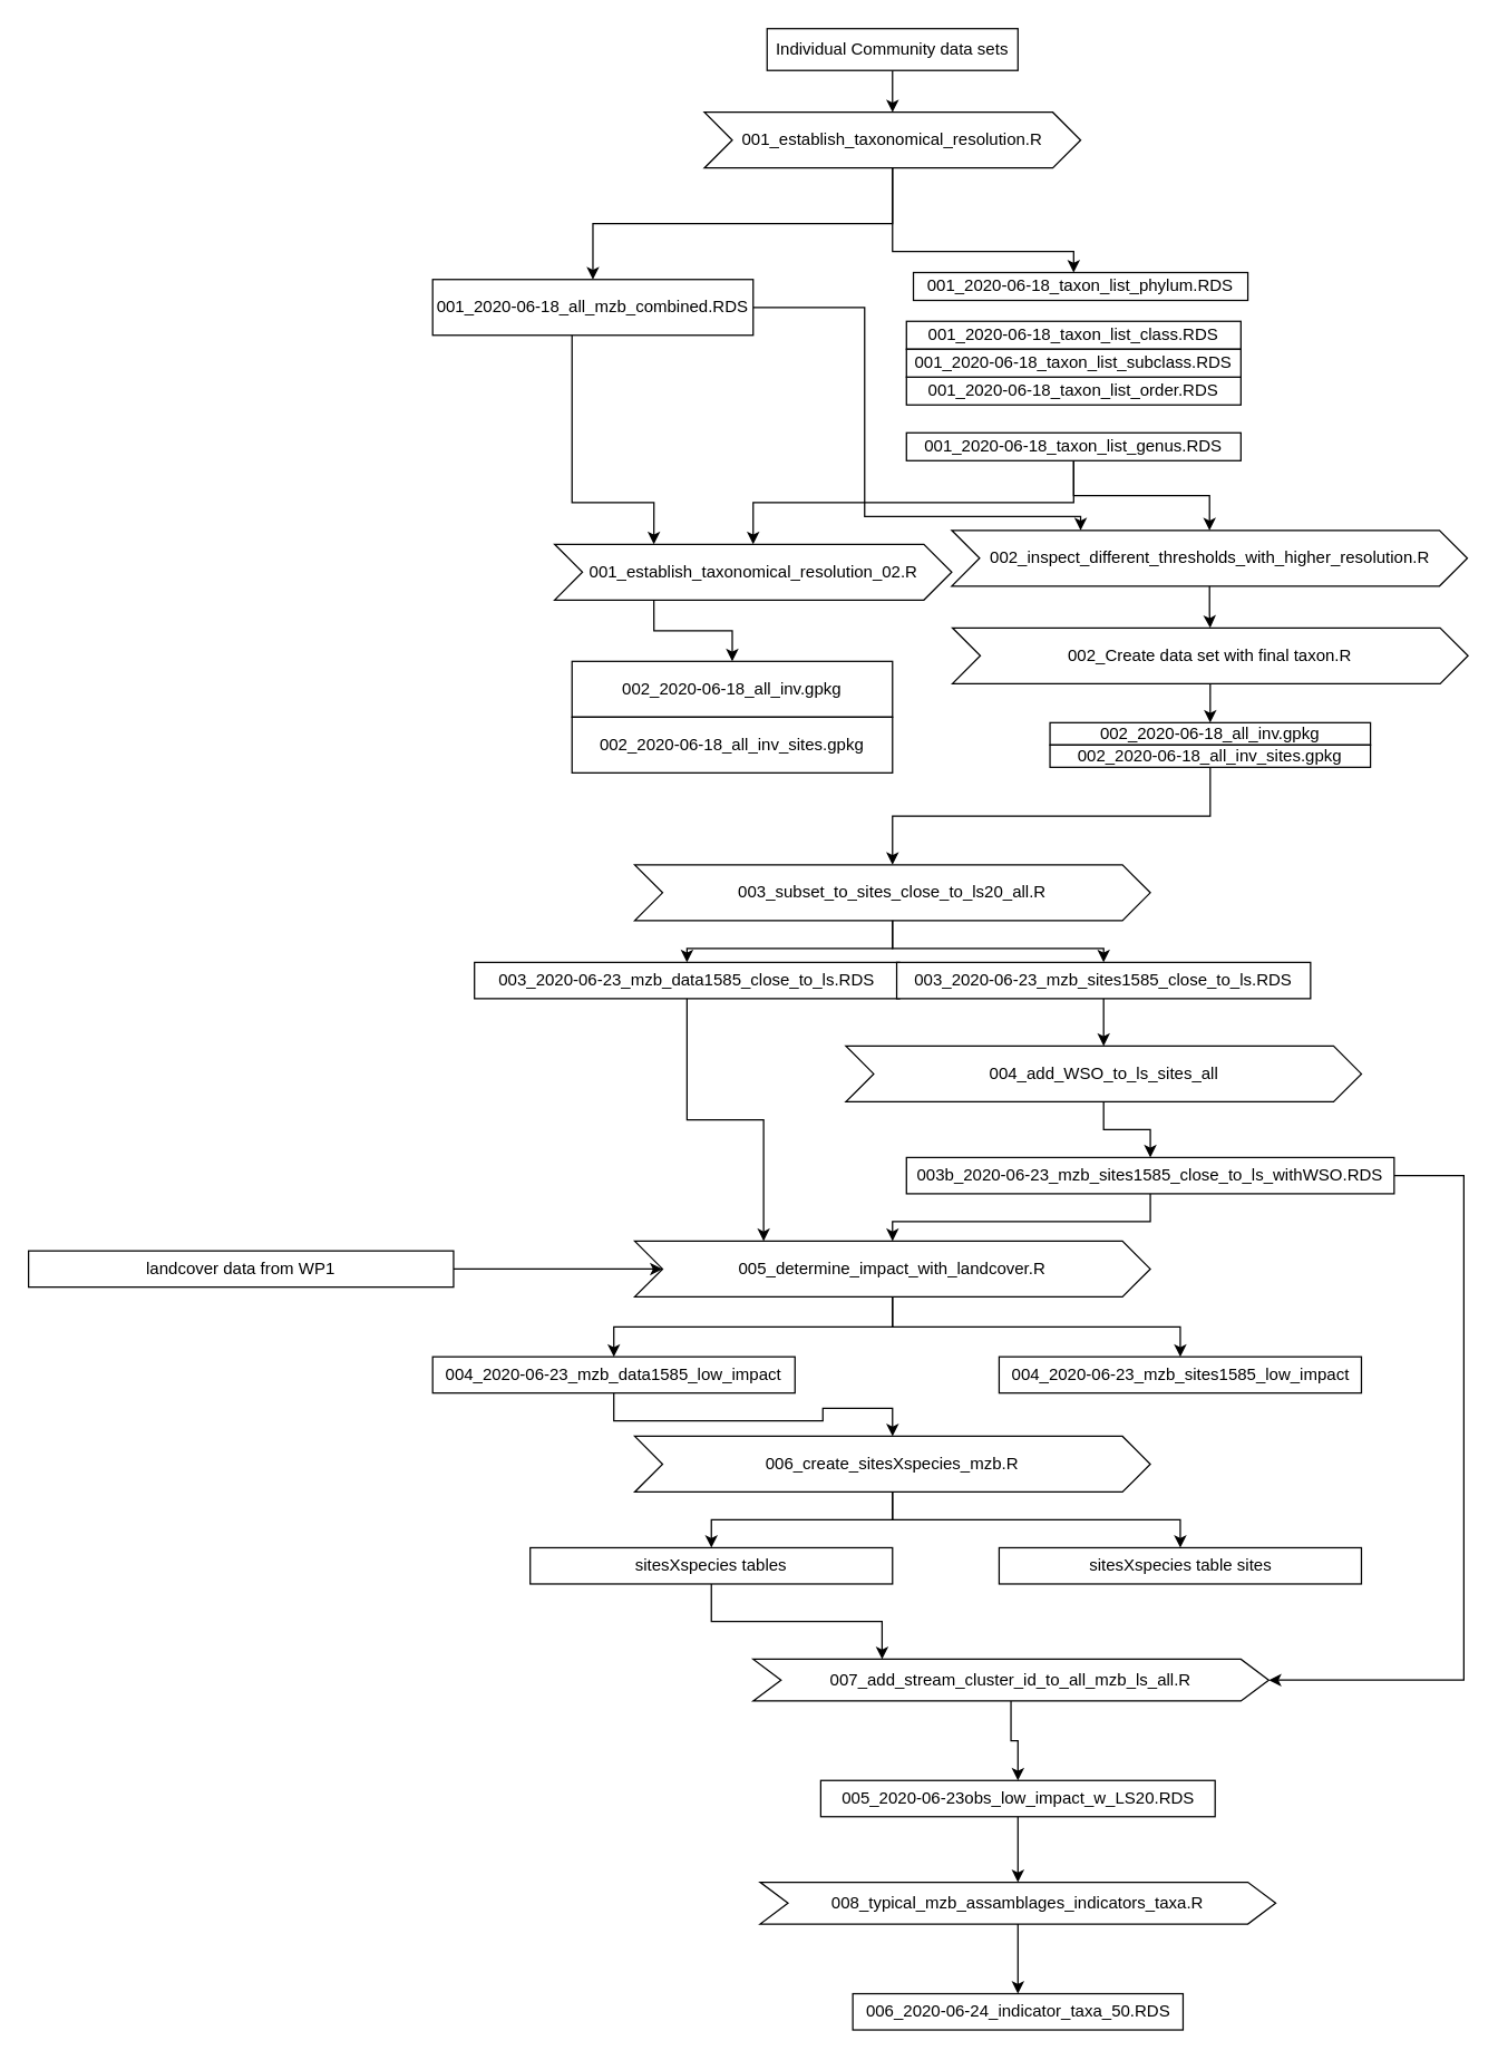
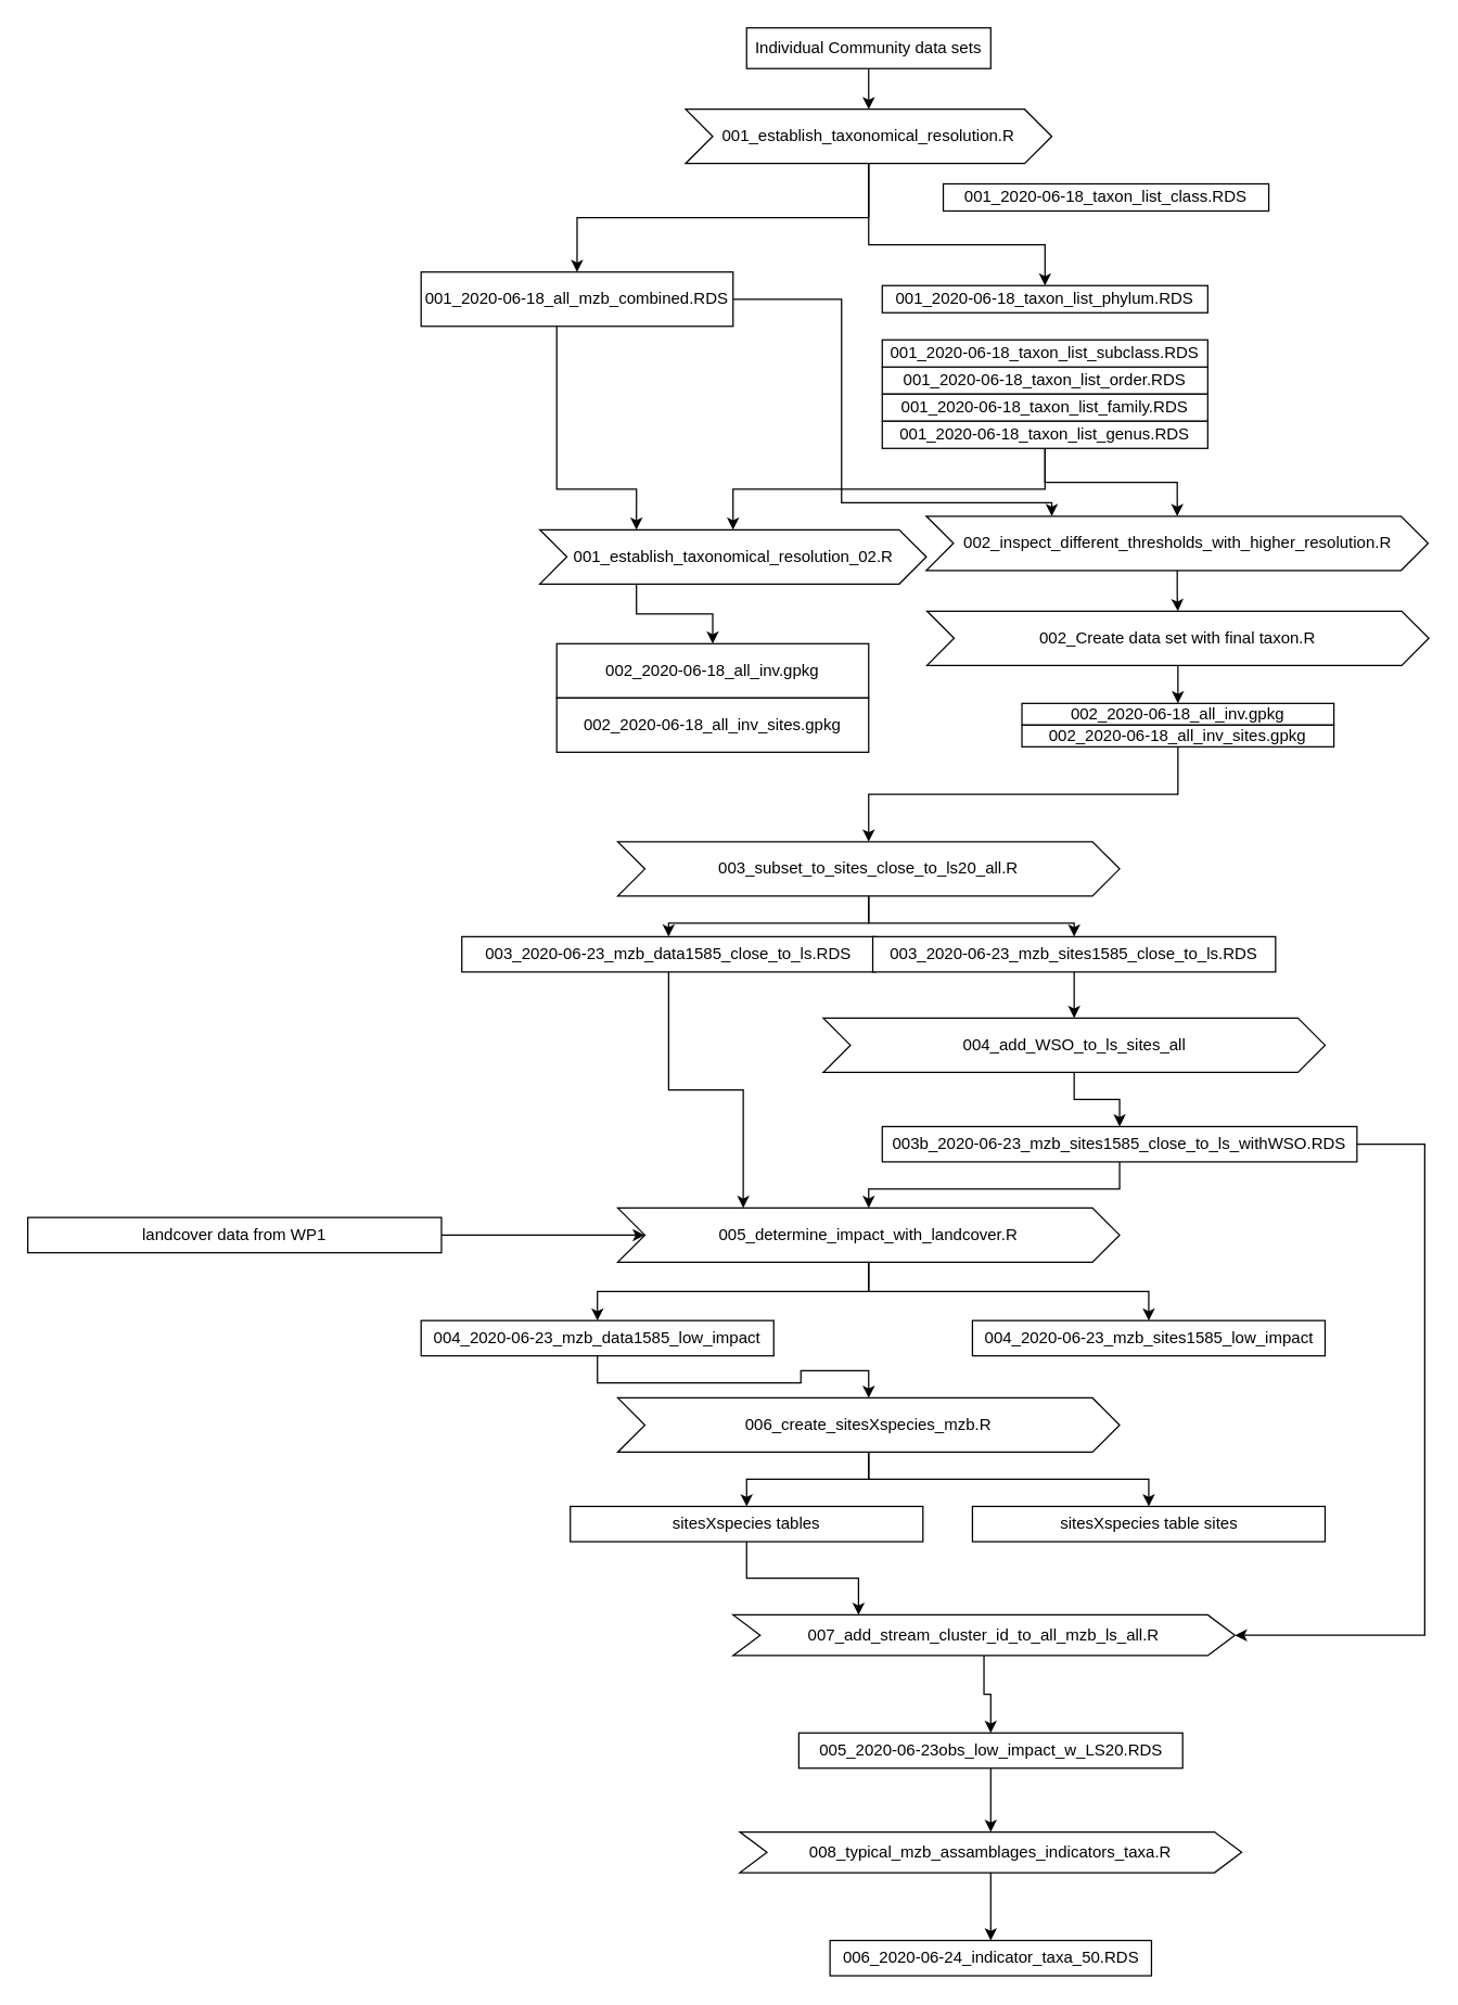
- <mxCell id="10" value="001_2020-06-18_taxon_list_phylum.RDS" style="rounded=0;whiteSpace=wrap;html=1;" parent="1" vertex="1"><mxGeometry x="655" y="195" width="240" height="20" as="geometry" /></mxCell>
+ <mxCell id="10" value="001_2020-06-18_taxon_list_phylum.RDS" style="rounded=0;whiteSpace=wrap;html=1;" parent="1" vertex="1"><mxGeometry x="650" y="210" width="240" height="20" as="geometry" /></mxCell>
- <mxCell id="11" value="001_2020-06-18_taxon_list_class.RDS" style="rounded=0;whiteSpace=wrap;html=1;" parent="1" vertex="1"><mxGeometry x="650" y="230" width="240" height="20" as="geometry" /></mxCell>
+ <mxCell id="11" value="001_2020-06-18_taxon_list_class.RDS" style="rounded=0;whiteSpace=wrap;html=1;" parent="1" vertex="1"><mxGeometry x="695" y="135" width="240" height="20" as="geometry" /></mxCell>
+ <mxCell id="14" value="001_2020-06-18_taxon_list_family.RDS" style="rounded=0;whiteSpace=wrap;html=1;" parent="1" vertex="1"><mxGeometry x="650" y="290" width="240" height="20" as="geometry" /></mxCell>
- <mxCell id="48" value="&lt;div style=&quot;text-align: left&quot;&gt;&lt;span&gt;sitesXspecies tables&lt;/span&gt;&lt;/div&gt;" style="rounded=0;whiteSpace=wrap;html=1;" parent="1" vertex="1"><mxGeometry x="380" y="1110" width="260" height="26" as="geometry" /></mxCell>
+ <mxCell id="48" value="&lt;div style=&quot;text-align: left&quot;&gt;&lt;span&gt;sitesXspecies tables&lt;/span&gt;&lt;/div&gt;" style="rounded=0;whiteSpace=wrap;html=1;" parent="1" vertex="1"><mxGeometry x="420" y="1110" width="260" height="26" as="geometry" /></mxCell>
